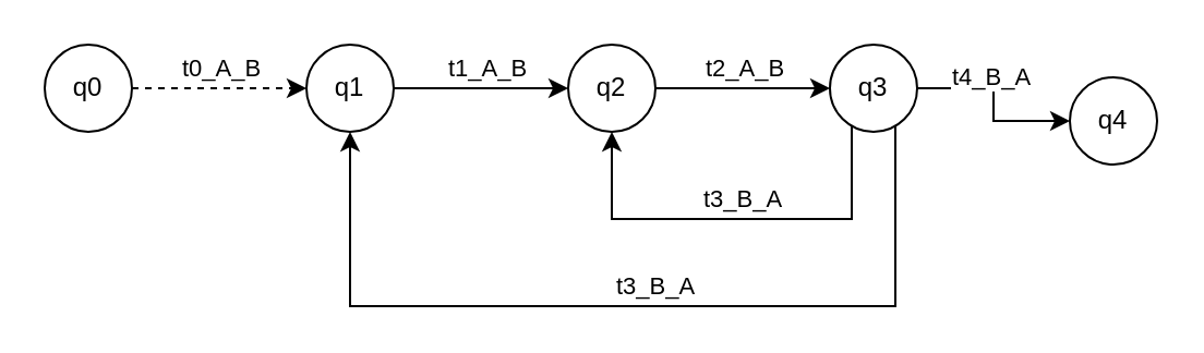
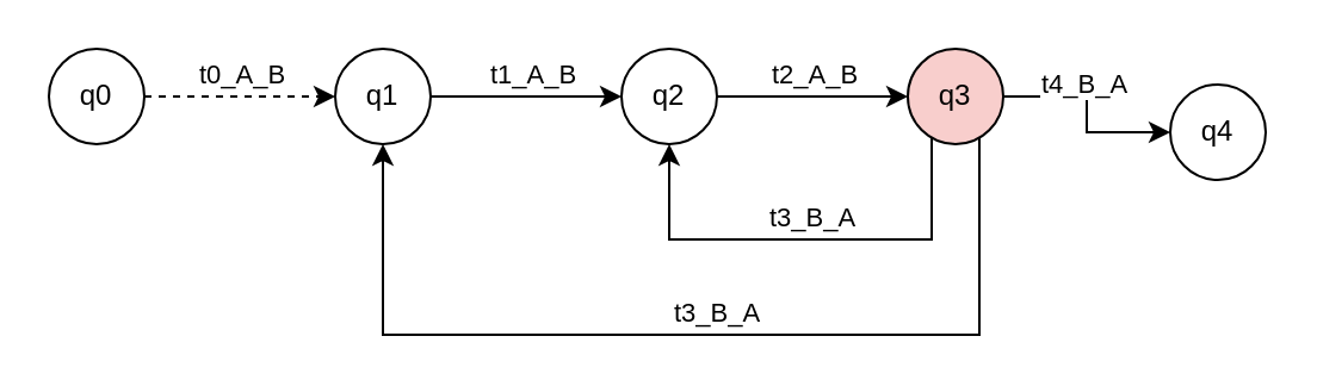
- <mxCell id="14" value="q3" style="ellipse;whiteSpace=wrap;html=1;aspect=fixed;" parent="1" vertex="1"><mxGeometry x="380" y="20" width="40" height="40" as="geometry" /></mxCell>
+ <mxCell id="14" value="q3" style="ellipse;whiteSpace=wrap;html=1;aspect=fixed;fillColor=#f8cecc;" parent="1" vertex="1"><mxGeometry x="380" y="20" width="40" height="40" as="geometry" /></mxCell>
